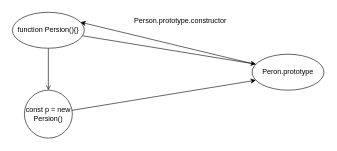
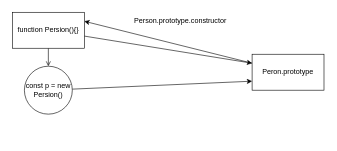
- <mxCell id="4" value="function Persion(){}" style="ellipse;whiteSpace=wrap;html=1;" parent="1" vertex="1"><mxGeometry x="20" y="20" width="120" height="60" as="geometry" /></mxCell>
+ <mxCell id="4" value="function Persion(){}" style="rounded=0;whiteSpace=wrap;html=1;" parent="1" vertex="1"><mxGeometry x="20" y="20" width="120" height="60" as="geometry" /></mxCell>
- <mxCell id="8" value="Peron.prototype" style="ellipse;whiteSpace=wrap;html=1;" parent="1" vertex="1"><mxGeometry x="420" y="90" width="120" height="60" as="geometry" /></mxCell>
+ <mxCell id="8" value="Peron.prototype" style="whiteSpace=wrap;html=1;" parent="1" vertex="1"><mxGeometry x="420" y="90" width="120" height="60" as="geometry" /></mxCell>
- <mxCell id="6" value="const p = new Persion()" style="ellipse;whiteSpace=wrap;html=1;aspect=fixed;" parent="1" vertex="1"><mxGeometry x="40" y="150" width="80" height="80" as="geometry" /></mxCell>
+ <mxCell id="6" value="const p = new Persion()" style="ellipse;whiteSpace=wrap;html=1;aspect=fixed;" parent="1" vertex="1"><mxGeometry x="40" y="110" width="80" height="80" as="geometry" /></mxCell>
